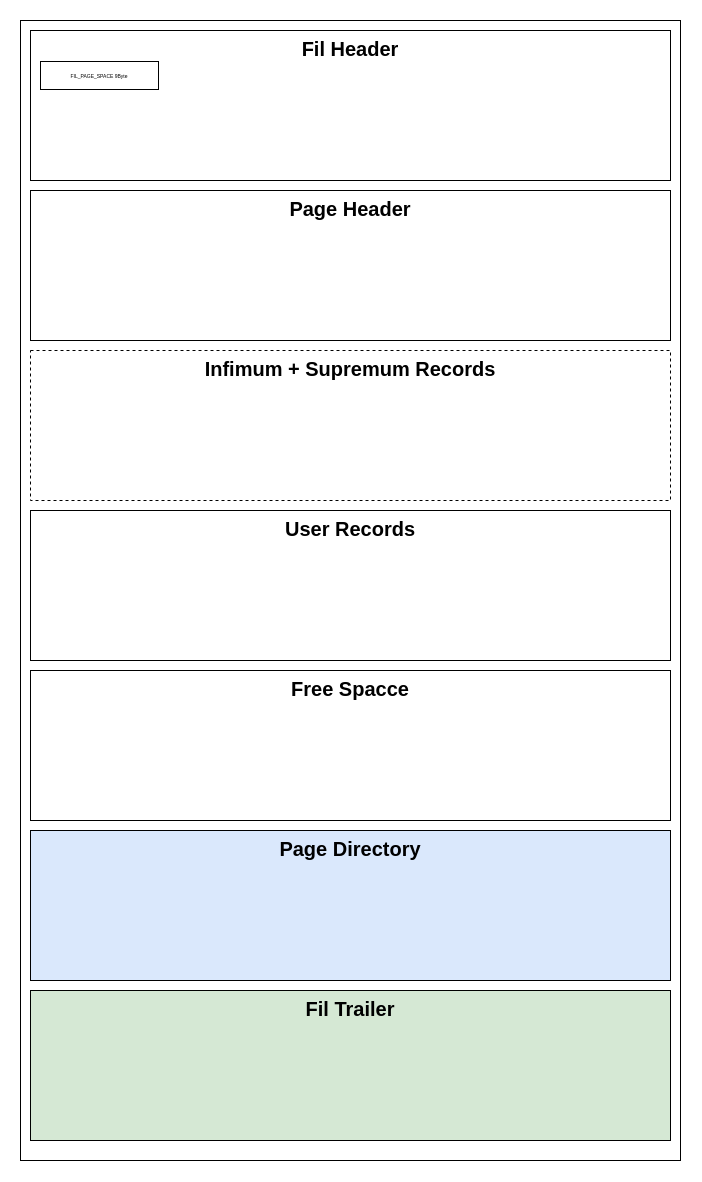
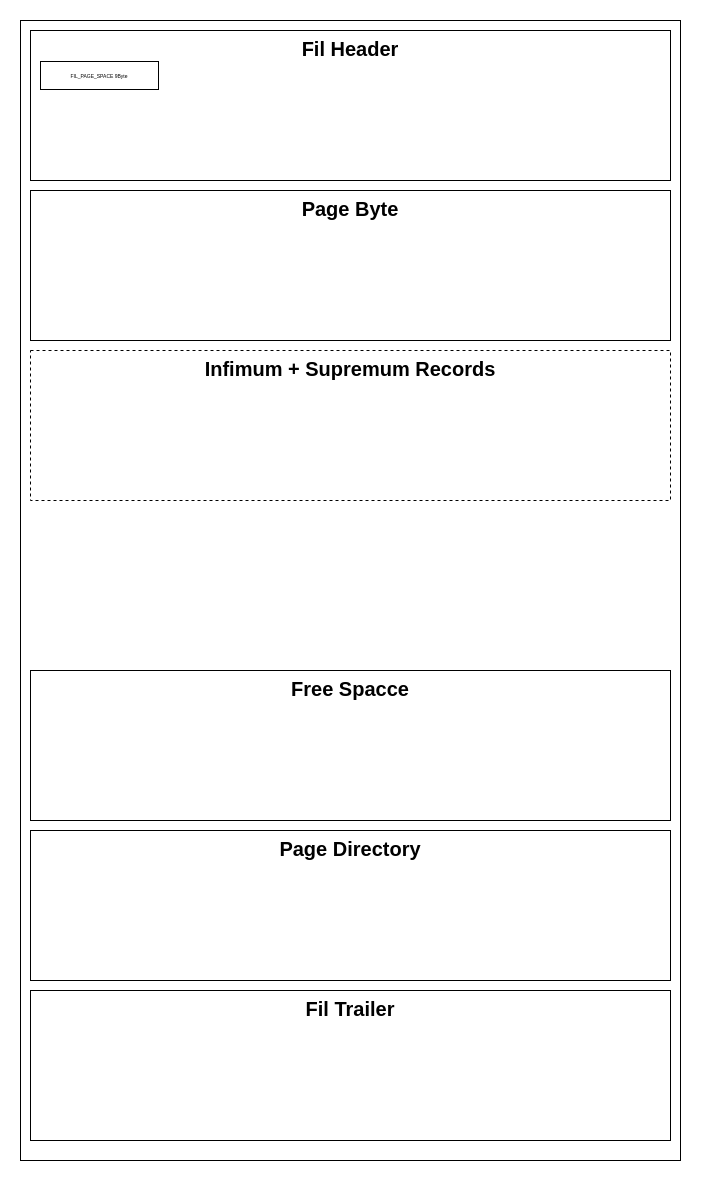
- <mxCell id="4" value="Page Header" style="rounded=0;whiteSpace=wrap;html=1;fontStyle=1;fontSize=20;verticalAlign=top;" vertex="1" parent="1"><mxGeometry x="30" y="190" width="640" height="150" as="geometry" /></mxCell>
+ <mxCell id="4" value="Page Byte" style="rounded=0;whiteSpace=wrap;html=1;fontStyle=1;fontSize=20;verticalAlign=top;" vertex="1" parent="1"><mxGeometry x="30" y="190" width="640" height="150" as="geometry" /></mxCell>
- <mxCell id="6" value="User Records" style="rounded=0;whiteSpace=wrap;html=1;fontStyle=1;fontSize=20;verticalAlign=top;" vertex="1" parent="1"><mxGeometry x="30" y="510" width="640" height="150" as="geometry" /></mxCell>
- <mxCell id="8" value="Page Directory" style="rounded=0;whiteSpace=wrap;html=1;fontStyle=1;fontSize=20;verticalAlign=top;fillColor=#dae8fc;" vertex="1" parent="1"><mxGeometry x="30" y="830" width="640" height="150" as="geometry" /></mxCell>
+ <mxCell id="8" value="Page Directory" style="rounded=0;whiteSpace=wrap;html=1;fontStyle=1;fontSize=20;verticalAlign=top;" vertex="1" parent="1"><mxGeometry x="30" y="830" width="640" height="150" as="geometry" /></mxCell>
- <mxCell id="9" value="Fil Trailer" style="rounded=0;whiteSpace=wrap;html=1;fontStyle=1;fontSize=20;verticalAlign=top;fillColor=#d5e8d4;" vertex="1" parent="1"><mxGeometry x="30" y="990" width="640" height="150" as="geometry" /></mxCell>
+ <mxCell id="9" value="Fil Trailer" style="rounded=0;whiteSpace=wrap;html=1;fontStyle=1;fontSize=20;verticalAlign=top;" vertex="1" parent="1"><mxGeometry x="30" y="990" width="640" height="150" as="geometry" /></mxCell>
